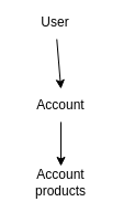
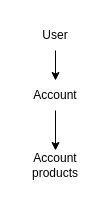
- <mxCell id="3" value="User" style="text;html=1;strokeColor=none;fillColor=none;align=center;verticalAlign=middle;whiteSpace=wrap;rounded=0;" vertex="1" parent="1"><mxGeometry x="20" y="5" width="60" height="30" as="geometry" /></mxCell>
+ <mxCell id="3" value="User" style="text;html=1;strokeColor=none;fillColor=none;align=center;verticalAlign=middle;whiteSpace=wrap;rounded=0;" vertex="1" parent="1"><mxGeometry x="25" y="20" width="60" height="30" as="geometry" /></mxCell>
